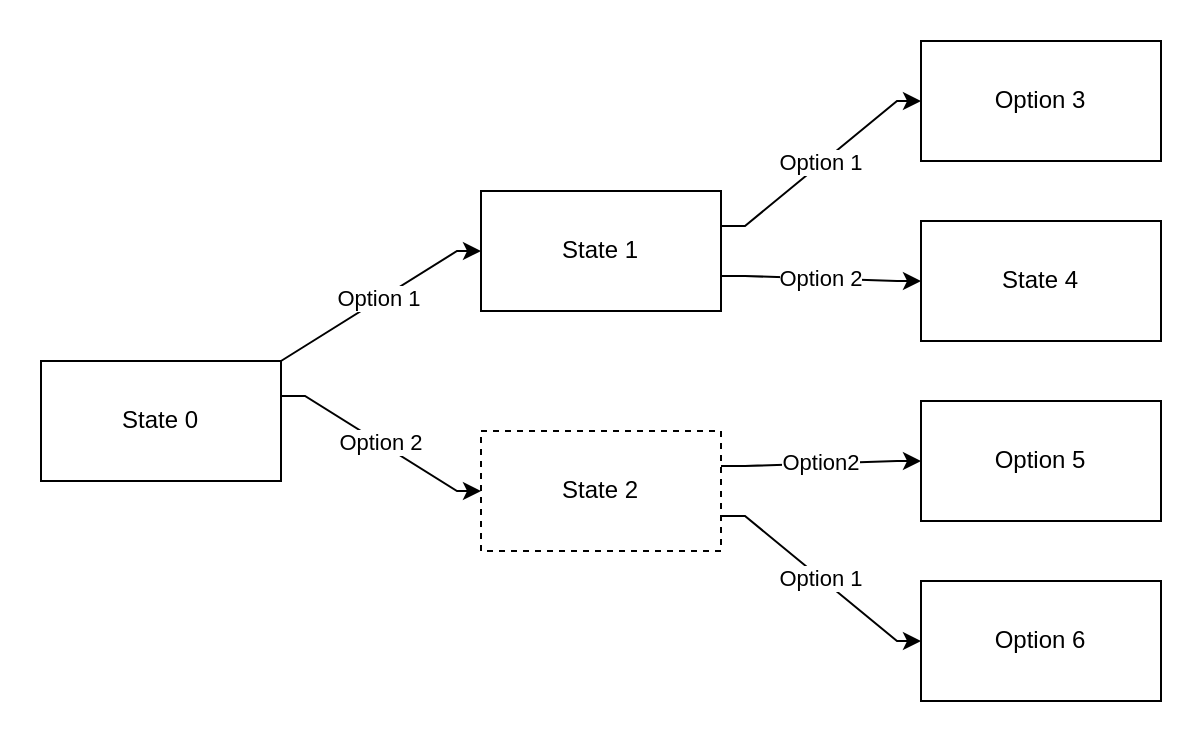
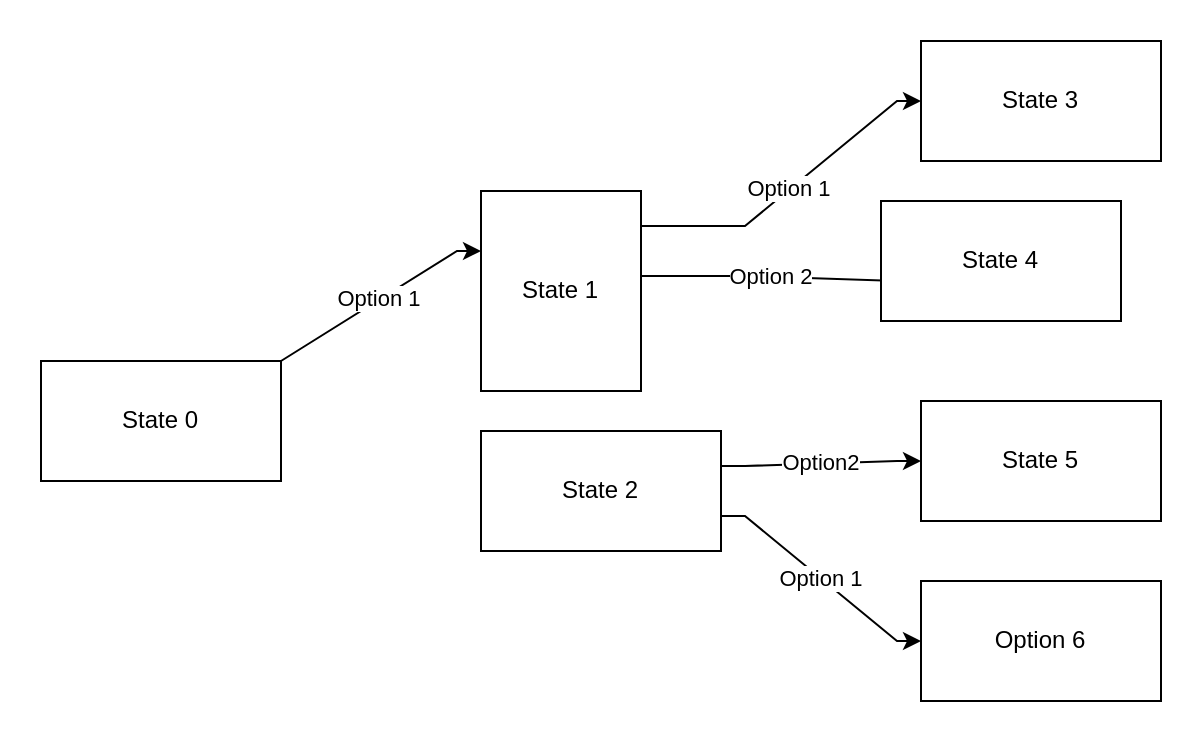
- <mxCell id="8" value="Option 3" style="whiteSpace=wrap;html=1;rounded=0;" vertex="1" parent="1"><mxGeometry x="460" y="20" width="120" height="60" as="geometry" /></mxCell>
+ <mxCell id="8" value="State 3" style="whiteSpace=wrap;html=1;rounded=0;" vertex="1" parent="1"><mxGeometry x="460" y="20" width="120" height="60" as="geometry" /></mxCell>
- <mxCell id="7" value="State 1" style="rounded=0;whiteSpace=wrap;html=1;" vertex="1" parent="1"><mxGeometry x="240" y="95" width="120" height="60" as="geometry" /></mxCell>
+ <mxCell id="7" value="State 1" style="rounded=0;whiteSpace=wrap;html=1;" vertex="1" parent="1"><mxGeometry x="240" y="95" width="80" height="100" as="geometry" /></mxCell>
- <mxCell id="12" value="State 4" style="whiteSpace=wrap;html=1;rounded=0;" vertex="1" parent="1"><mxGeometry x="460" y="110" width="120" height="60" as="geometry" /></mxCell>
+ <mxCell id="12" value="State 4" style="whiteSpace=wrap;html=1;rounded=0;" vertex="1" parent="1"><mxGeometry x="440" y="100" width="120" height="60" as="geometry" /></mxCell>
- <mxCell id="13" value="Option 5" style="whiteSpace=wrap;html=1;rounded=0;" vertex="1" parent="1"><mxGeometry x="460" y="200" width="120" height="60" as="geometry" /></mxCell>
+ <mxCell id="13" value="State 5" style="whiteSpace=wrap;html=1;rounded=0;" vertex="1" parent="1"><mxGeometry x="460" y="200" width="120" height="60" as="geometry" /></mxCell>
- <mxCell id="3" value="Option 2" style="edgeStyle=orthogonalEdgeStyle;rounded=0;orthogonalLoop=1;jettySize=auto;html=1;noEdgeStyle=1;orthogonal=1;" edge="1" parent="1" source="4" target="11"><mxGeometry relative="1" as="geometry"><Array as="points"><mxPoint x="152" y="197.5" /><mxPoint x="228" y="245" /></Array></mxGeometry></mxCell>
- <mxCell id="11" value="State 2" style="whiteSpace=wrap;html=1;rounded=0;dashed=1;" vertex="1" parent="1"><mxGeometry x="240" y="215" width="120" height="60" as="geometry" /></mxCell>
+ <mxCell id="11" value="State 2" style="whiteSpace=wrap;html=1;rounded=0;" vertex="1" parent="1"><mxGeometry x="240" y="215" width="120" height="60" as="geometry" /></mxCell>
